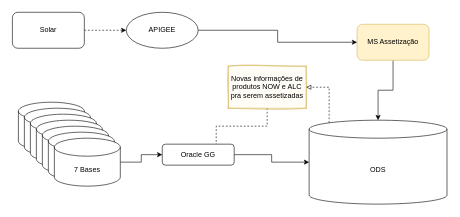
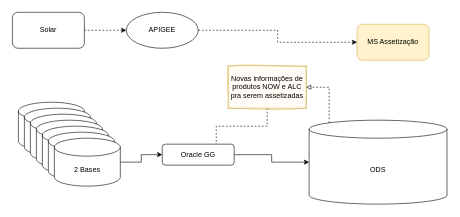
- <mxCell id="7" style="edgeStyle=orthogonalEdgeStyle;rounded=0;hachureGap=4;orthogonalLoop=1;jettySize=auto;html=1;entryX=0;entryY=0.5;entryDx=0;entryDy=0;fontFamily=Architects Daughter;fontSource=https%3A%2F%2Ffonts.googleapis.com%2Fcss%3Ffamily%3DArchitects%2BDaughter;" parent="1" source="8" target="4" edge="1"><mxGeometry relative="1" as="geometry" /></mxCell>
+ <mxCell id="7" style="edgeStyle=orthogonalEdgeStyle;rounded=0;hachureGap=4;orthogonalLoop=1;jettySize=auto;html=1;entryX=0;entryY=0.5;entryDx=0;entryDy=0;fontFamily=Architects Daughter;fontSource=https%3A%2F%2Ffonts.googleapis.com%2Fcss%3Ffamily%3DArchitects%2BDaughter;dashed=1;" parent="1" source="8" target="4" edge="1"><mxGeometry relative="1" as="geometry" /></mxCell>
- <mxCell id="3" style="edgeStyle=orthogonalEdgeStyle;rounded=0;hachureGap=4;orthogonalLoop=1;jettySize=auto;html=1;fontFamily=Architects Daughter;fontSource=https%3A%2F%2Ffonts.googleapis.com%2Fcss%3Ffamily%3DArchitects%2BDaughter;" parent="1" source="4" target="2" edge="1"><mxGeometry relative="1" as="geometry" /></mxCell>
- <mxCell id="16" value="7 Bases" style="shape=cylinder3;whiteSpace=wrap;html=1;boundedLbl=1;backgroundOutline=1;size=15;hachureGap=4;fontFamily=Helvetica;" parent="1" vertex="1"><mxGeometry x="90" y="230" width="110" height="80" as="geometry" /></mxCell>
+ <mxCell id="16" value="2 Bases" style="shape=cylinder3;whiteSpace=wrap;html=1;boundedLbl=1;backgroundOutline=1;size=15;hachureGap=4;fontFamily=Helvetica;" parent="1" vertex="1"><mxGeometry x="90" y="230" width="110" height="80" as="geometry" /></mxCell>
